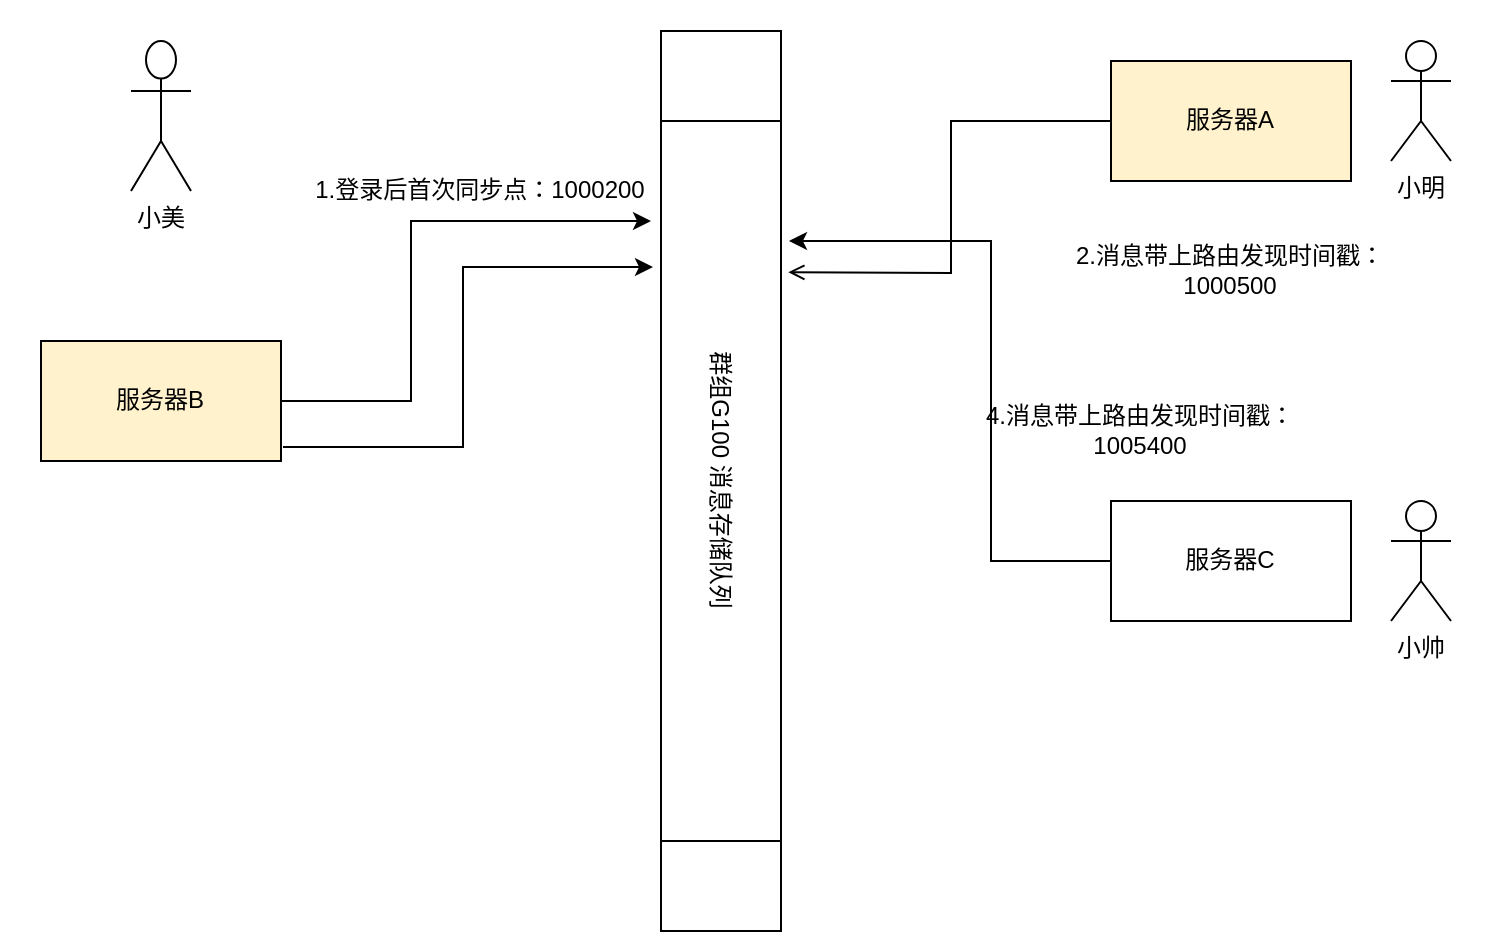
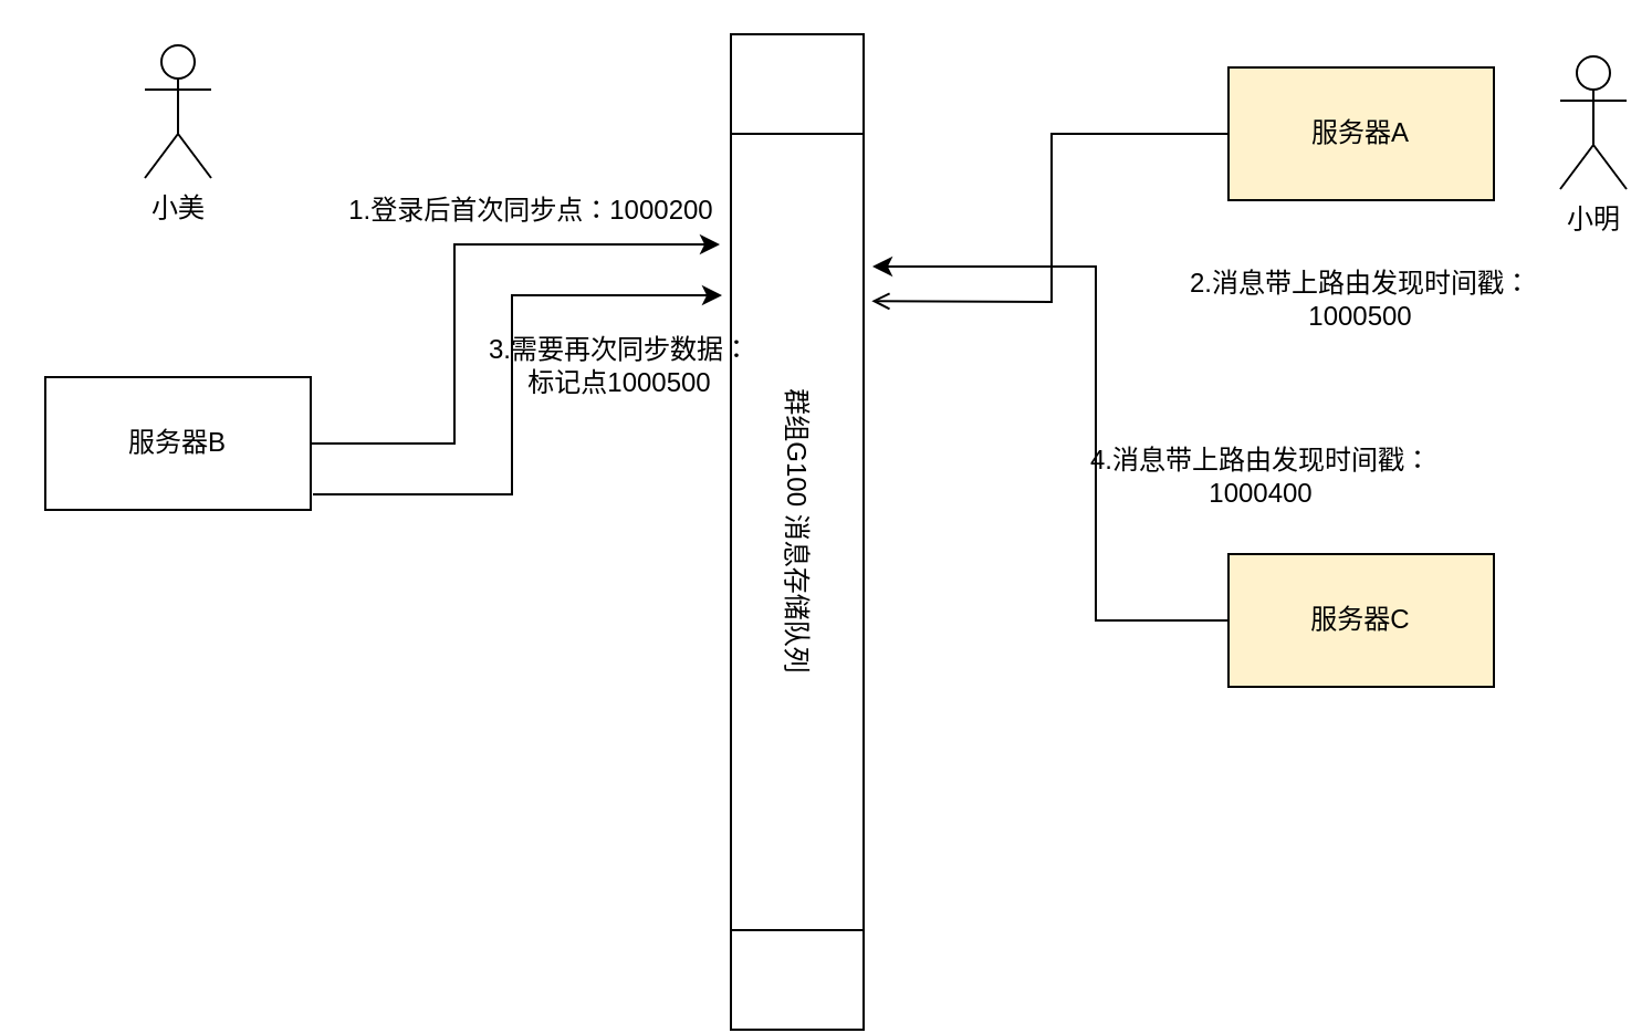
- <mxCell id="3" value="小明" style="shape=umlActor;verticalLabelPosition=bottom;verticalAlign=top;html=1;outlineConnect=0;" vertex="1" parent="1"><mxGeometry x="695" y="20" width="30" height="60" as="geometry" /></mxCell>
+ <mxCell id="3" value="小明" style="shape=umlActor;verticalLabelPosition=bottom;verticalAlign=top;html=1;outlineConnect=0;" vertex="1" parent="1"><mxGeometry x="705" y="25" width="30" height="60" as="geometry" /></mxCell>
- <mxCell id="2" value="小美" style="shape=umlActor;verticalLabelPosition=bottom;verticalAlign=top;html=1;outlineConnect=0;" vertex="1" parent="1"><mxGeometry x="65" y="20" width="30" height="75" as="geometry" /></mxCell>
+ <mxCell id="2" value="小美" style="shape=umlActor;verticalLabelPosition=bottom;verticalAlign=top;html=1;outlineConnect=0;" vertex="1" parent="1"><mxGeometry x="65" y="20" width="30" height="60" as="geometry" /></mxCell>
+ <mxCell id="14" value="3.需要再次同步数据：&lt;div&gt;标记点&lt;span style=&quot;background-color: initial;&quot;&gt;1000500&lt;/span&gt;&lt;/div&gt;" style="text;strokeColor=none;align=center;fillColor=none;html=1;verticalAlign=middle;whiteSpace=wrap;rounded=0;" vertex="1" parent="1"><mxGeometry x="195" y="150" width="170" height="30" as="geometry" /></mxCell>
- <mxCell id="8" value="服务器B" style="rounded=0;whiteSpace=wrap;html=1;fillColor=#fff2cc;" vertex="1" parent="1"><mxGeometry x="20" y="170" width="120" height="60" as="geometry" /></mxCell>
+ <mxCell id="8" value="服务器B" style="rounded=0;whiteSpace=wrap;html=1;" vertex="1" parent="1"><mxGeometry x="20" y="170" width="120" height="60" as="geometry" /></mxCell>
- <mxCell id="16" value="4.消息带上路由发现时间戳：1005400" style="text;strokeColor=none;align=center;fillColor=none;html=1;verticalAlign=middle;whiteSpace=wrap;rounded=0;" vertex="1" parent="1"><mxGeometry x="485" y="200" width="170" height="30" as="geometry" /></mxCell>
+ <mxCell id="16" value="4.消息带上路由发现时间戳：1000400" style="text;strokeColor=none;align=center;fillColor=none;html=1;verticalAlign=middle;whiteSpace=wrap;rounded=0;" vertex="1" parent="1"><mxGeometry x="485" y="200" width="170" height="30" as="geometry" /></mxCell>
- <mxCell id="6" value="服务器C" style="rounded=0;whiteSpace=wrap;html=1;" vertex="1" parent="1"><mxGeometry x="555" y="250" width="120" height="60" as="geometry" /></mxCell>
+ <mxCell id="6" value="服务器C" style="rounded=0;whiteSpace=wrap;html=1;fillColor=#fff2cc;" vertex="1" parent="1"><mxGeometry x="555" y="250" width="120" height="60" as="geometry" /></mxCell>
- <mxCell id="4" value="小帅" style="shape=umlActor;verticalLabelPosition=bottom;verticalAlign=top;html=1;outlineConnect=0;" vertex="1" parent="1"><mxGeometry x="695" y="250" width="30" height="60" as="geometry" /></mxCell>
